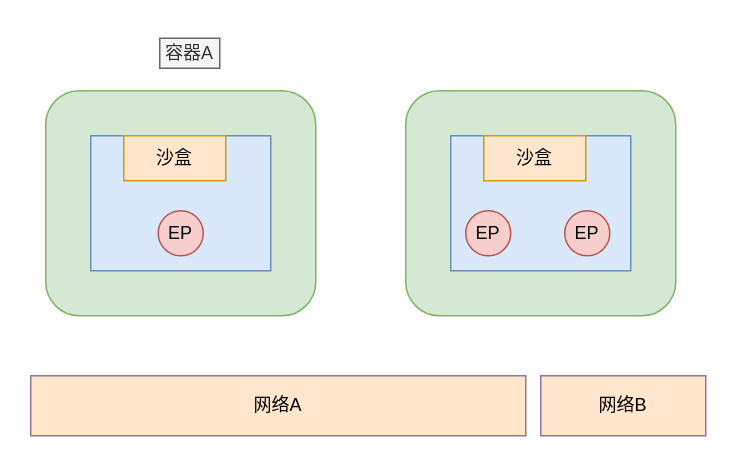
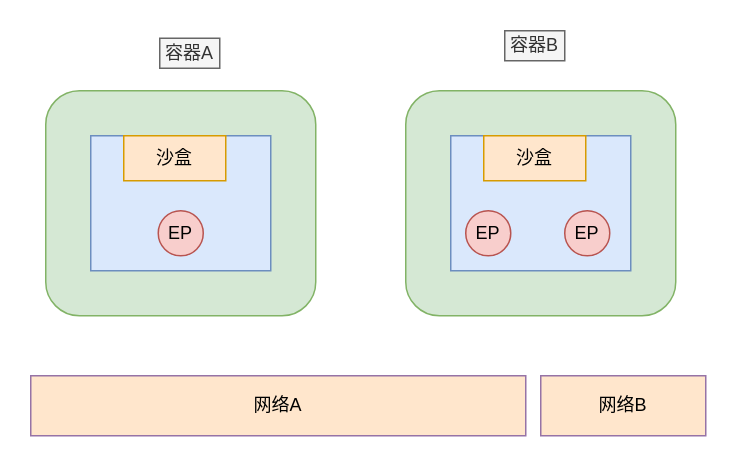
+ <mxCell id="11" value="容器B" style="text;html=1;align=center;verticalAlign=middle;whiteSpace=wrap;rounded=0;fillColor=#f5f5f5;strokeColor=#666666;fontColor=#333333;" vertex="1" parent="1"><mxGeometry x="336" y="20" width="40" height="20" as="geometry" /></mxCell>
